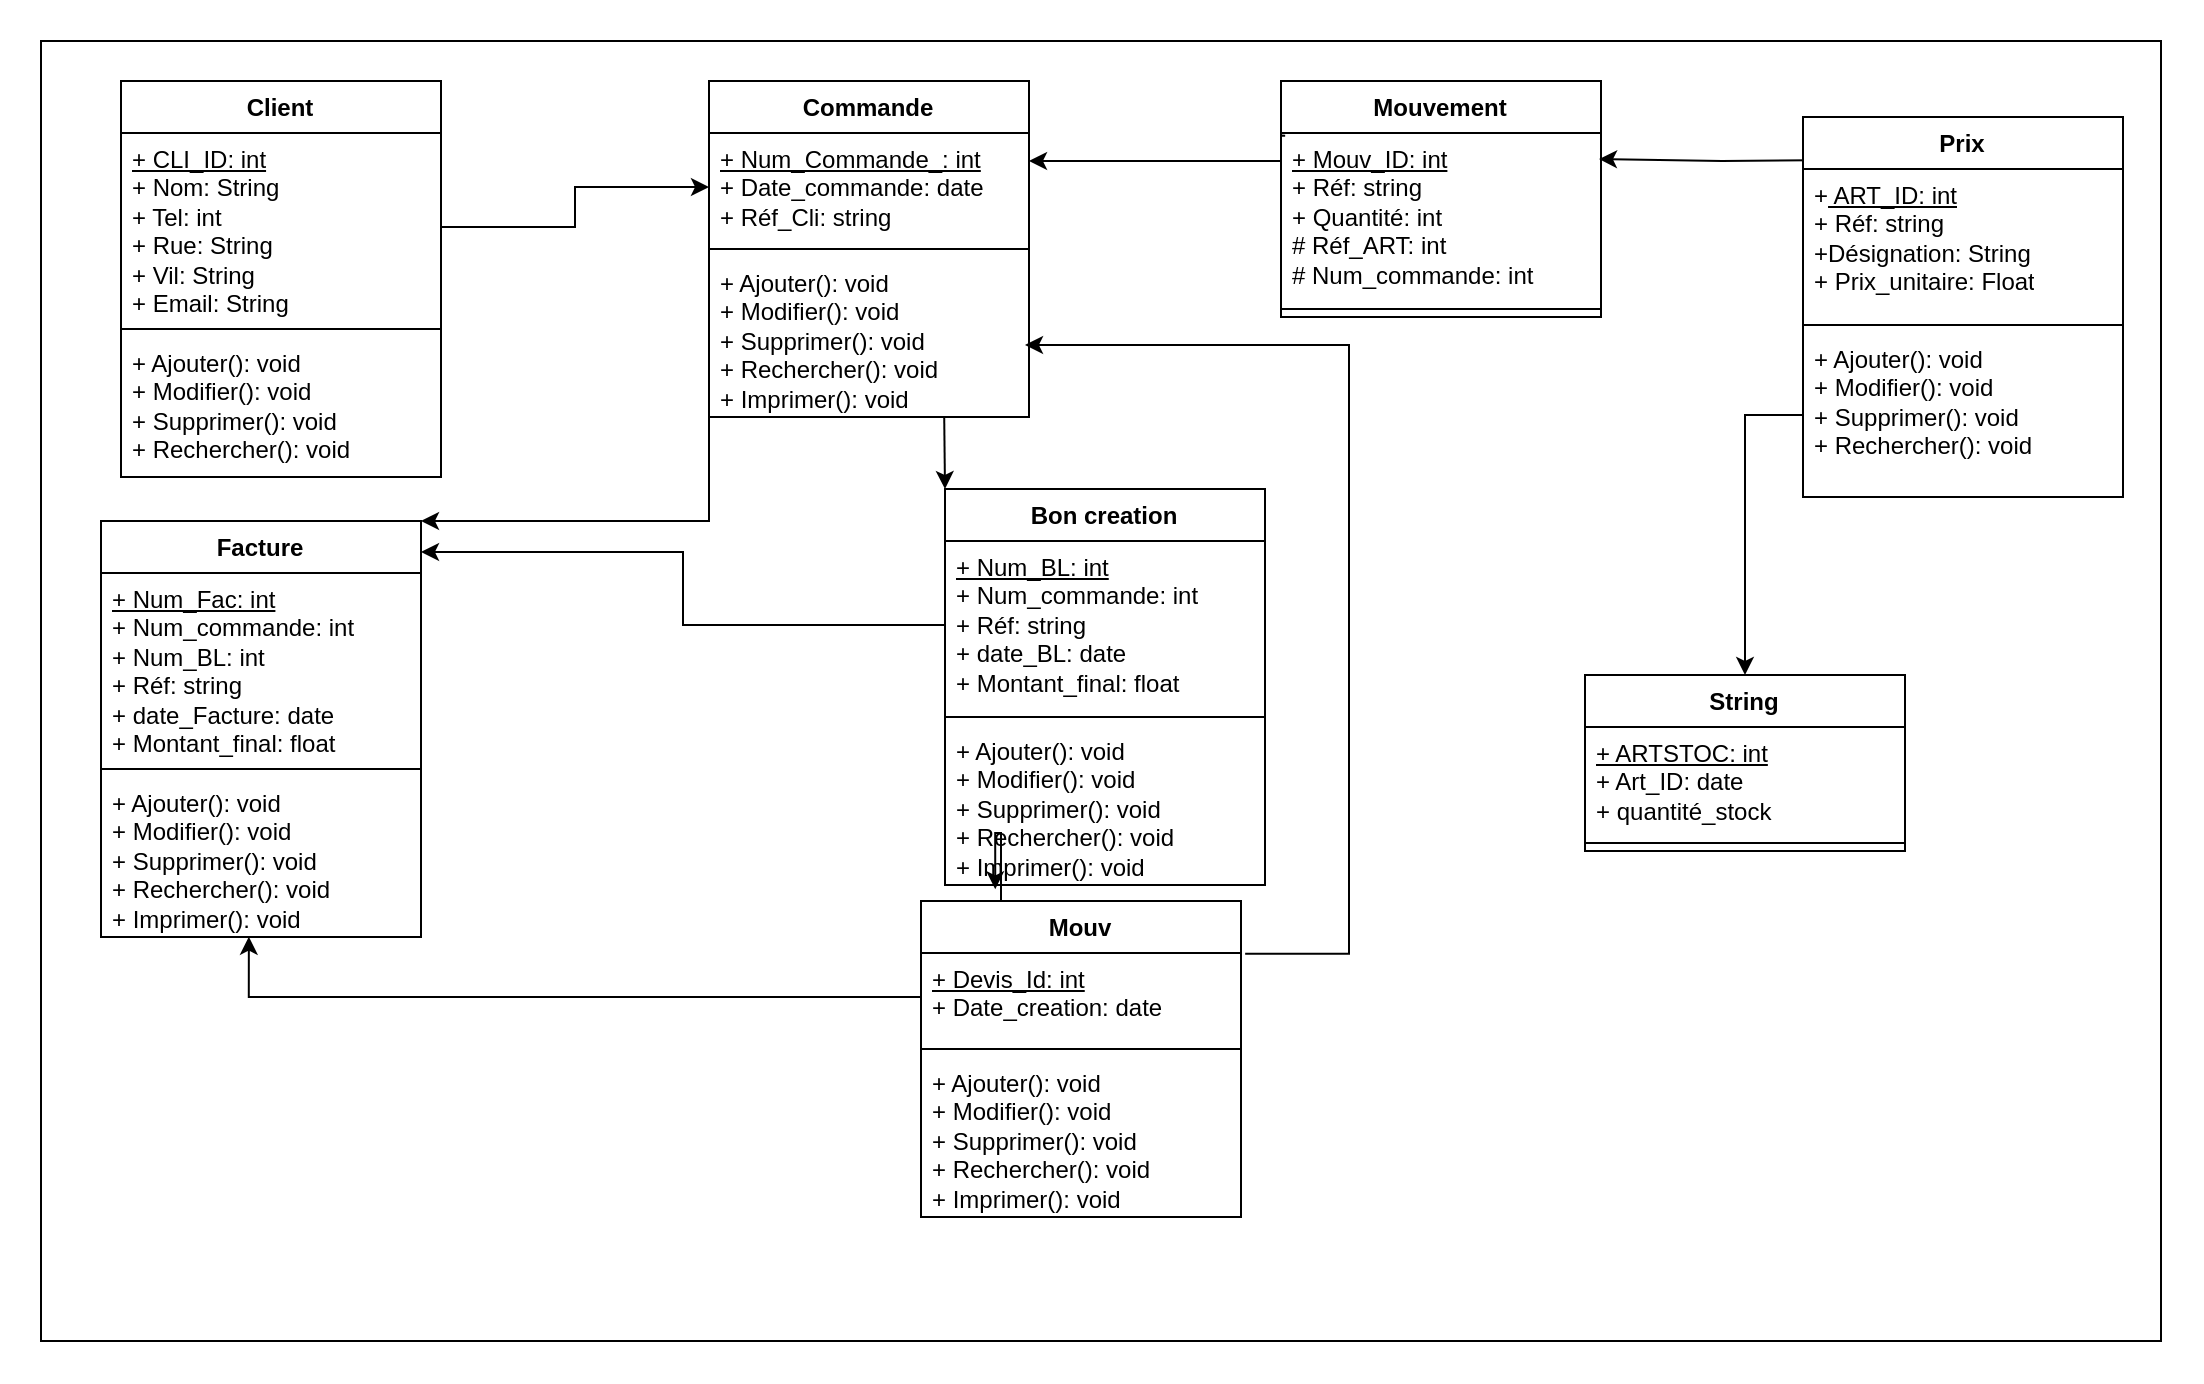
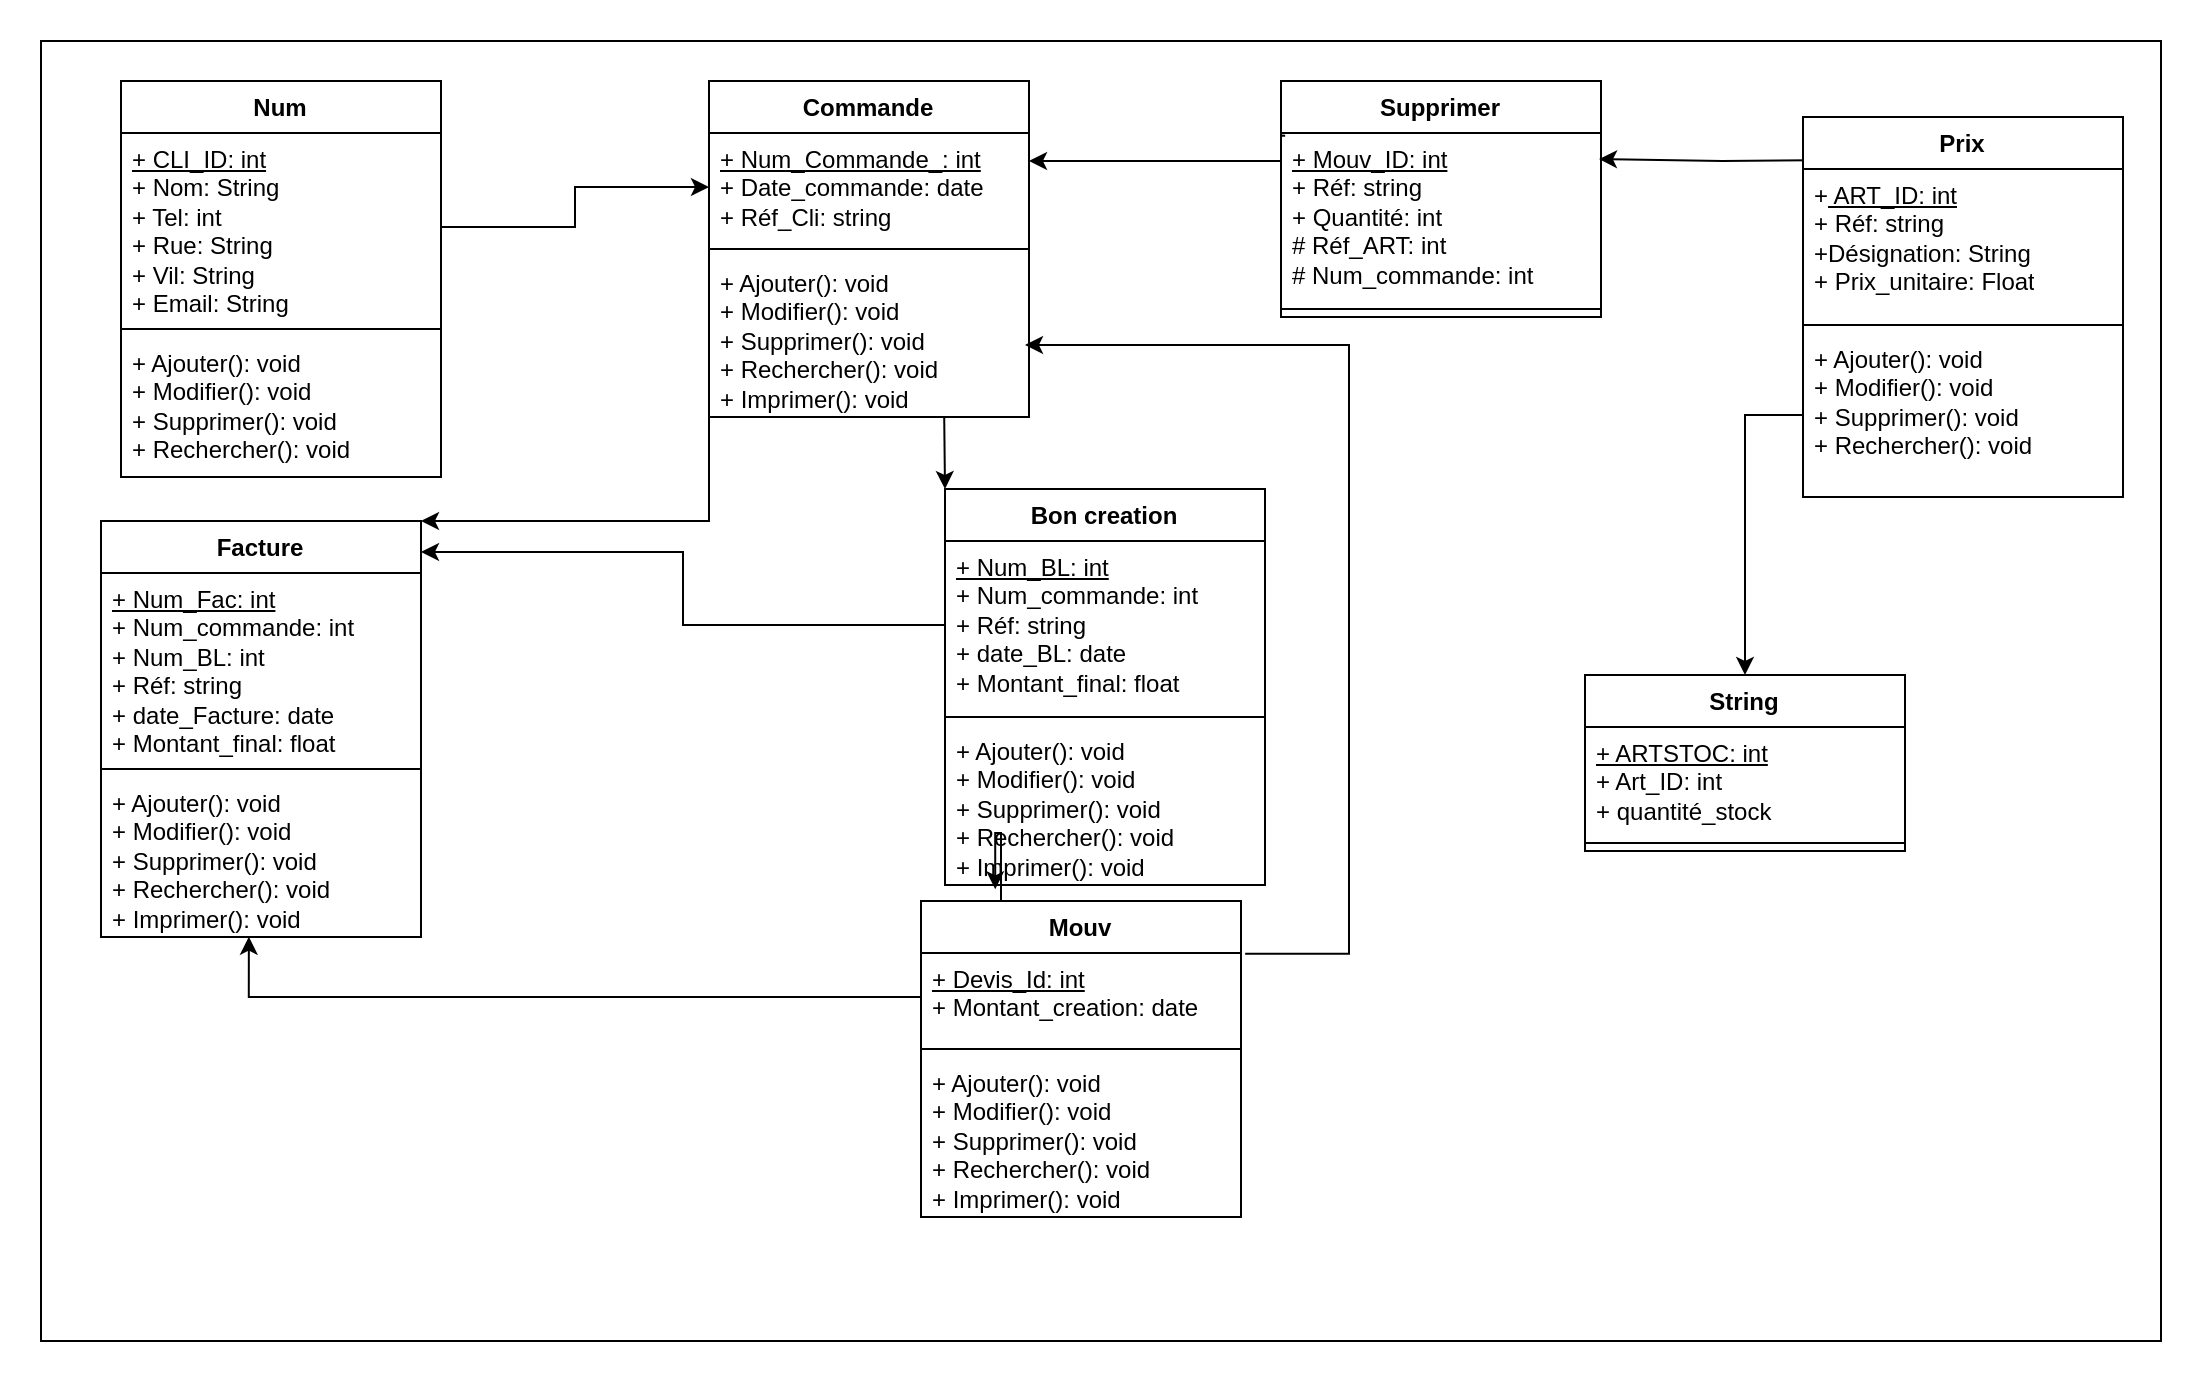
- <mxCell id="3" value="Client" style="swimlane;fontStyle=1;align=center;verticalAlign=top;childLayout=stackLayout;horizontal=1;startSize=26;horizontalStack=0;resizeParent=1;resizeParentMax=0;resizeLast=0;collapsible=1;marginBottom=0;whiteSpace=wrap;html=1;" parent="1" vertex="1"><mxGeometry x="60" y="40" width="160" height="198" as="geometry" /></mxCell>
+ <mxCell id="3" value="Num" style="swimlane;fontStyle=1;align=center;verticalAlign=top;childLayout=stackLayout;horizontal=1;startSize=26;horizontalStack=0;resizeParent=1;resizeParentMax=0;resizeLast=0;collapsible=1;marginBottom=0;whiteSpace=wrap;html=1;" parent="1" vertex="1"><mxGeometry x="60" y="40" width="160" height="198" as="geometry" /></mxCell>
- <mxCell id="12" value="Mouvement" style="swimlane;fontStyle=1;align=center;verticalAlign=top;childLayout=stackLayout;horizontal=1;startSize=26;horizontalStack=0;resizeParent=1;resizeParentMax=0;resizeLast=0;collapsible=1;marginBottom=0;whiteSpace=wrap;html=1;" parent="1" vertex="1"><mxGeometry x="640" y="40" width="160" height="118" as="geometry" /></mxCell>
+ <mxCell id="12" value="Supprimer" style="swimlane;fontStyle=1;align=center;verticalAlign=top;childLayout=stackLayout;horizontal=1;startSize=26;horizontalStack=0;resizeParent=1;resizeParentMax=0;resizeLast=0;collapsible=1;marginBottom=0;whiteSpace=wrap;html=1;" parent="1" vertex="1"><mxGeometry x="640" y="40" width="160" height="118" as="geometry" /></mxCell>
- <mxCell id="25" value="&lt;u&gt;+ ARTSTOC: int&lt;/u&gt;&lt;br&gt;+ Art_ID: date&lt;br&gt;+ quantité_stock" style="text;strokeColor=none;fillColor=none;align=left;verticalAlign=top;spacingLeft=4;spacingRight=4;overflow=hidden;rotatable=0;points=[[0,0.5],[1,0.5]];portConstraint=eastwest;whiteSpace=wrap;html=1;" parent="24" vertex="1"><mxGeometry y="26" width="160" height="54" as="geometry" /></mxCell>
+ <mxCell id="25" value="&lt;u&gt;+ ARTSTOC: int&lt;/u&gt;&lt;br&gt;+ Art_ID: int&lt;br&gt;+ quantité_stock" style="text;strokeColor=none;fillColor=none;align=left;verticalAlign=top;spacingLeft=4;spacingRight=4;overflow=hidden;rotatable=0;points=[[0,0.5],[1,0.5]];portConstraint=eastwest;whiteSpace=wrap;html=1;" parent="24" vertex="1"><mxGeometry y="26" width="160" height="54" as="geometry" /></mxCell>
- <mxCell id="33" value="&lt;u&gt;+ Devis_Id: int&lt;/u&gt;&lt;br&gt;+ Date_creation: date" style="text;strokeColor=none;fillColor=none;align=left;verticalAlign=top;spacingLeft=4;spacingRight=4;overflow=hidden;rotatable=0;points=[[0,0.5],[1,0.5]];portConstraint=eastwest;whiteSpace=wrap;html=1;" vertex="1" parent="32"><mxGeometry y="26" width="160" height="44" as="geometry" /></mxCell>
+ <mxCell id="33" value="&lt;u&gt;+ Devis_Id: int&lt;/u&gt;&lt;br&gt;+ Montant_creation: date" style="text;strokeColor=none;fillColor=none;align=left;verticalAlign=top;spacingLeft=4;spacingRight=4;overflow=hidden;rotatable=0;points=[[0,0.5],[1,0.5]];portConstraint=eastwest;whiteSpace=wrap;html=1;" vertex="1" parent="32"><mxGeometry y="26" width="160" height="44" as="geometry" /></mxCell>
